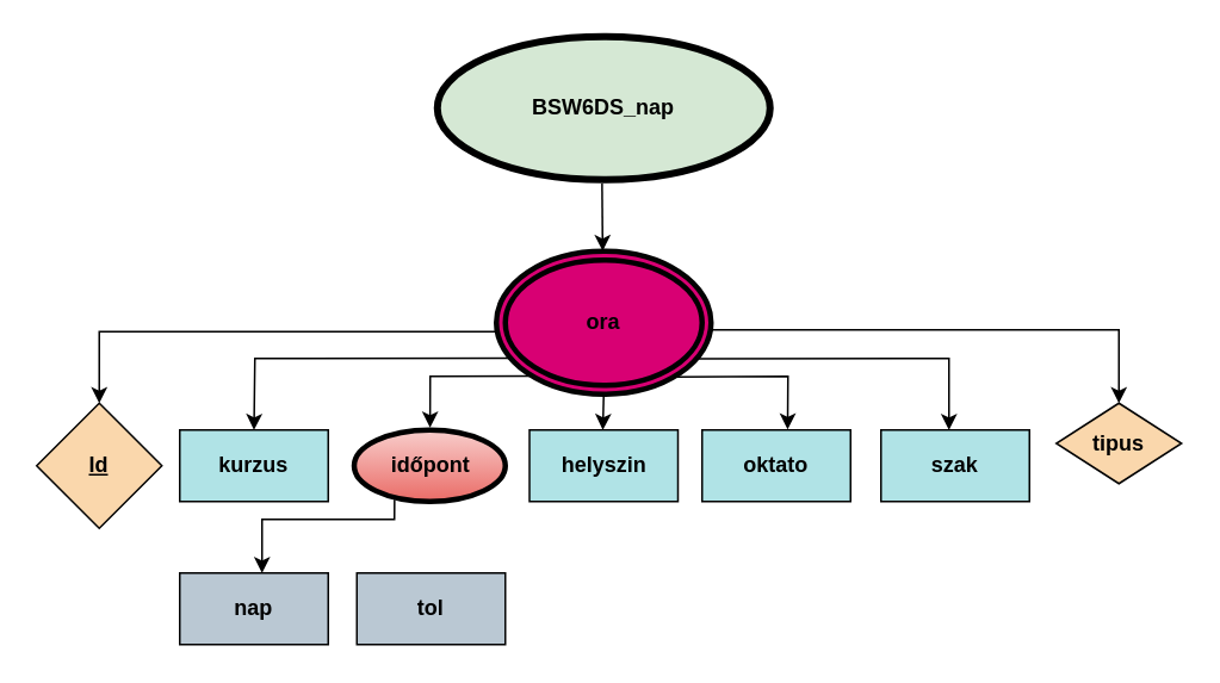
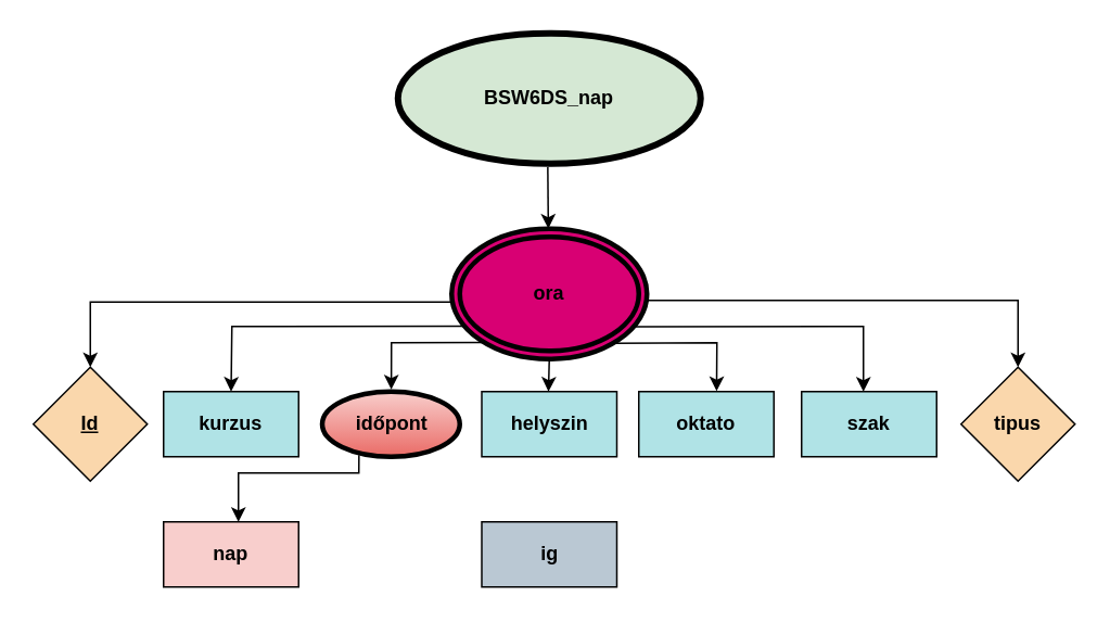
- <mxCell id="4" value="tipus" style="rhombus;whiteSpace=wrap;html=1;fillColor=#fad7ac;strokeColor=light-dark(#030303, #46a8af);fontStyle=1" vertex="1" parent="1"><mxGeometry x="590" y="225" width="70" height="45" as="geometry" /></mxCell>
+ <mxCell id="4" value="tipus" style="rhombus;whiteSpace=wrap;html=1;fillColor=#fad7ac;strokeColor=light-dark(#030303, #46a8af);fontStyle=1" vertex="1" parent="1"><mxGeometry x="590" y="225" width="70" height="70" as="geometry" /></mxCell>
- <mxCell id="18" value="nap" style="rounded=0;whiteSpace=wrap;html=1;fillColor=#bac8d3;strokeColor=light-dark(#030303, #46a8af);fontStyle=1" vertex="1" parent="1"><mxGeometry x="100" y="320" width="83" height="40" as="geometry" /></mxCell>
+ <mxCell id="18" value="nap" style="rounded=0;whiteSpace=wrap;html=1;fillColor=#f8cecc;strokeColor=light-dark(#030303, #46a8af);fontStyle=1;" vertex="1" parent="1"><mxGeometry x="100" y="320" width="83" height="40" as="geometry" /></mxCell>
- <mxCell id="19" value="tol" style="rounded=0;whiteSpace=wrap;html=1;fillColor=#bac8d3;strokeColor=light-dark(#030303, #46a8af);fontStyle=1" vertex="1" parent="1"><mxGeometry x="199" y="320" width="83" height="40" as="geometry" /></mxCell>
+ <mxCell id="20" value="ig" style="rounded=0;whiteSpace=wrap;html=1;fillColor=#bac8d3;strokeColor=light-dark(#030303, #46a8af);fontStyle=1" vertex="1" parent="1"><mxGeometry x="295.5" y="320" width="83" height="40" as="geometry" /></mxCell>
